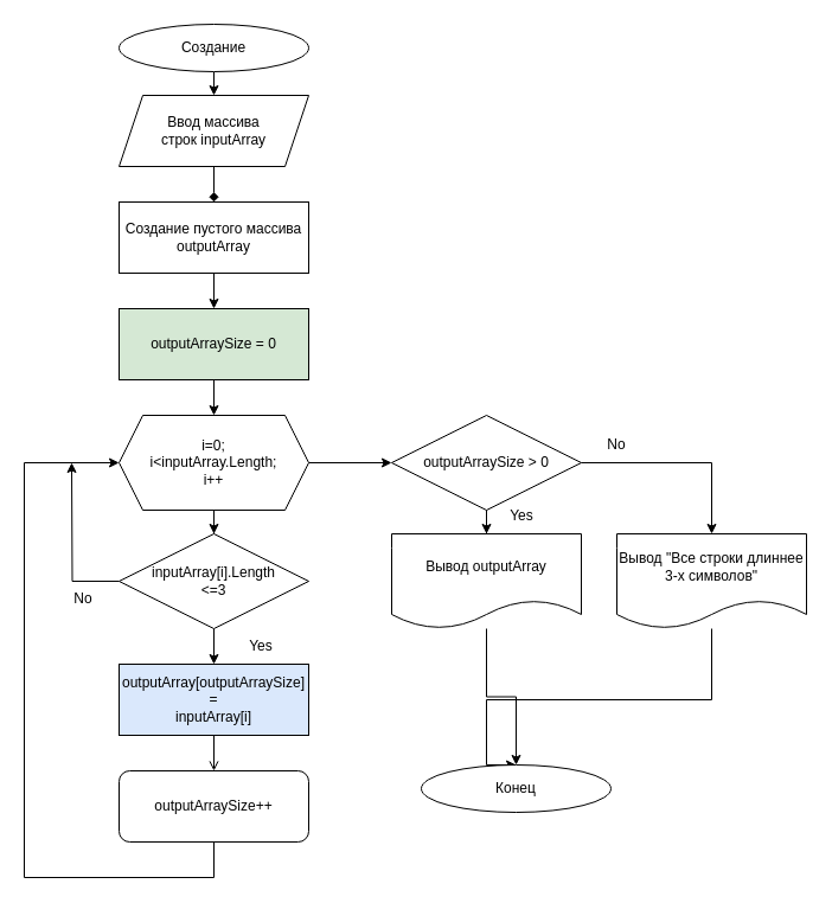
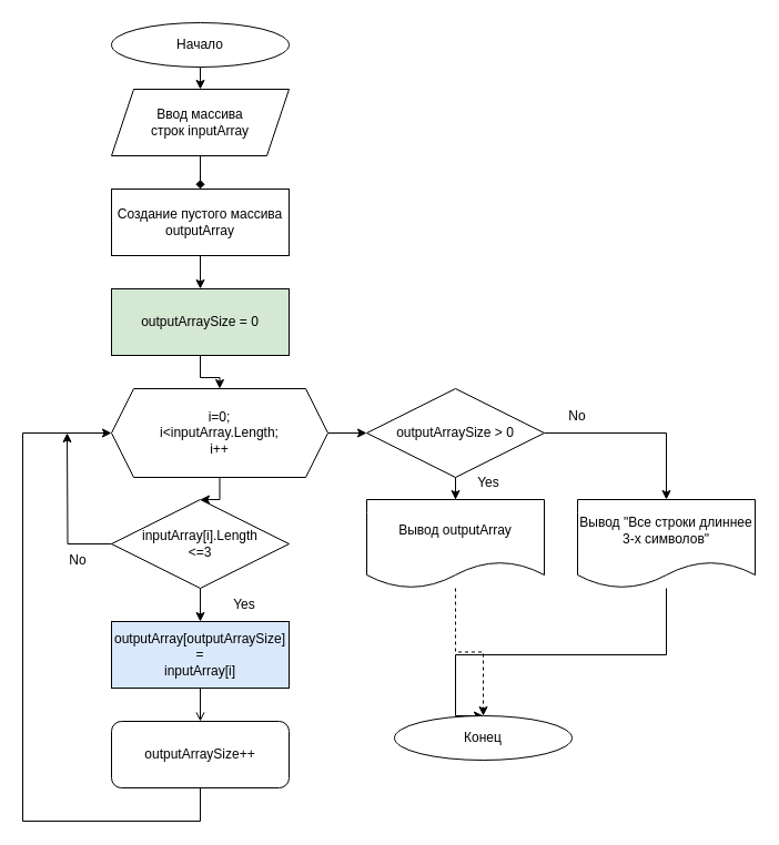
- <mxCell id="3" value="Создание" style="ellipse;whiteSpace=wrap;html=1;" vertex="1" parent="1"><mxGeometry x="100" y="20" width="160" height="40" as="geometry" /></mxCell>
+ <mxCell id="3" value="Начало" style="ellipse;whiteSpace=wrap;html=1;" vertex="1" parent="1"><mxGeometry x="100" y="20" width="160" height="40" as="geometry" /></mxCell>
- <mxCell id="12" value="i=0; &lt;br&gt;i&amp;lt;inputArray.Length;&lt;br&gt;i++" style="shape=hexagon;perimeter=hexagonPerimeter2;whiteSpace=wrap;html=1;fixedSize=1;" vertex="1" parent="1"><mxGeometry x="100" y="350" width="160" height="80" as="geometry" /></mxCell>
+ <mxCell id="12" value="i=0; &lt;br&gt;i&amp;lt;inputArray.Length;&lt;br&gt;i++" style="shape=hexagon;perimeter=hexagonPerimeter2;whiteSpace=wrap;html=1;fixedSize=1;" vertex="1" parent="1"><mxGeometry x="100" y="350" width="195" height="80" as="geometry" /></mxCell>
- <mxCell id="26" value="" style="edgeStyle=orthogonalEdgeStyle;rounded=0;orthogonalLoop=1;jettySize=auto;html=1;" edge="1" parent="1" source="27" target="31"><mxGeometry relative="1" as="geometry" /></mxCell>
+ <mxCell id="26" value="" style="edgeStyle=orthogonalEdgeStyle;rounded=0;orthogonalLoop=1;jettySize=auto;html=1;dashed=1;" edge="1" parent="1" source="27" target="31"><mxGeometry relative="1" as="geometry" /></mxCell>
